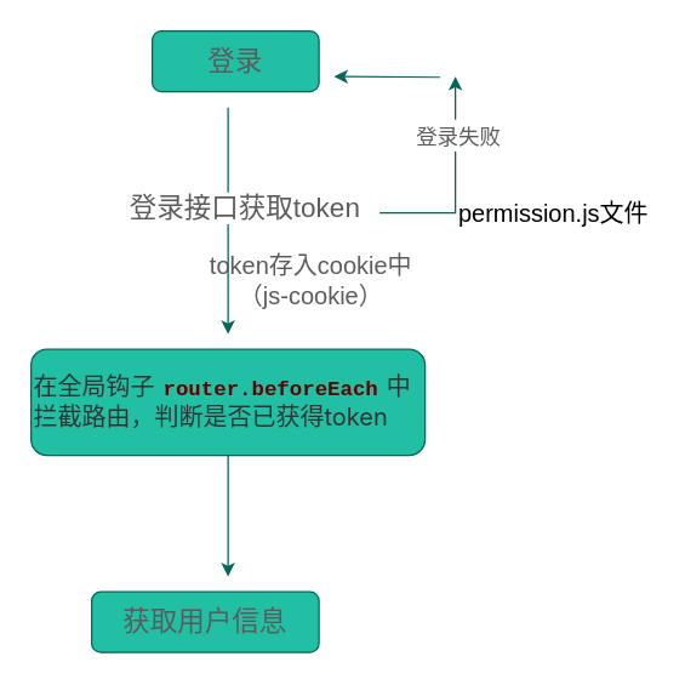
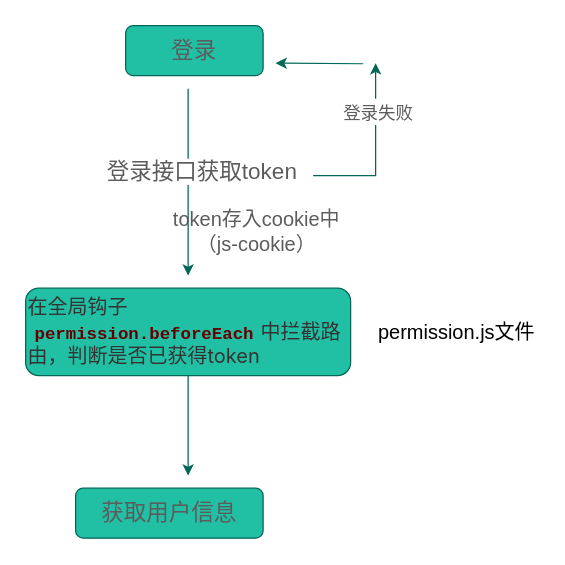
- <mxCell id="12" value="&lt;font color=&quot;#000000&quot;&gt;permission.js文件&lt;/font&gt;" style="text;html=1;strokeColor=none;fillColor=none;align=center;verticalAlign=middle;whiteSpace=wrap;rounded=0;labelBackgroundColor=none;fontSize=16;fontColor=#660000;" vertex="1" parent="1"><mxGeometry x="300" y="125" width="130" height="30" as="geometry" /></mxCell>
+ <mxCell id="12" value="&lt;font color=&quot;#000000&quot;&gt;permission.js文件&lt;/font&gt;" style="text;html=1;strokeColor=none;fillColor=none;align=center;verticalAlign=middle;whiteSpace=wrap;rounded=0;labelBackgroundColor=none;fontSize=16;fontColor=#660000;" vertex="1" parent="1"><mxGeometry x="300" y="250" width="130" height="30" as="geometry" /></mxCell>
- <mxCell id="11" value="&lt;span style=&quot;color: rgb(51, 51, 51); font-family: -apple-system, system-ui, &amp;quot;Segoe UI&amp;quot;, Roboto, Ubuntu, Cantarell, &amp;quot;Noto Sans&amp;quot;, sans-serif, &amp;quot;system-ui&amp;quot;, &amp;quot;Helvetica Neue&amp;quot;, &amp;quot;PingFang SC&amp;quot;, &amp;quot;Hiragino Sans GB&amp;quot;, &amp;quot;Microsoft YaHei&amp;quot;, Arial;&quot;&gt;在全局钩子&lt;/span&gt;&lt;code style=&quot;font-family: Menlo, Monaco, Consolas, &amp;quot;Courier New&amp;quot;, monospace; font-size: 0.87em; word-break: break-word; border-radius: 2px; overflow-x: auto; padding: 0.065em 0.4em;&quot;&gt;&lt;font color=&quot;#660000&quot;&gt;&lt;b&gt;router.beforeEach&lt;/b&gt;&lt;/font&gt;&lt;/code&gt;&lt;span style=&quot;color: rgb(51, 51, 51); font-family: -apple-system, system-ui, &amp;quot;Segoe UI&amp;quot;, Roboto, Ubuntu, Cantarell, &amp;quot;Noto Sans&amp;quot;, sans-serif, &amp;quot;system-ui&amp;quot;, &amp;quot;Helvetica Neue&amp;quot;, &amp;quot;PingFang SC&amp;quot;, &amp;quot;Hiragino Sans GB&amp;quot;, &amp;quot;Microsoft YaHei&amp;quot;, Arial;&quot;&gt;中拦截路由，判断是否已获得token&lt;/span&gt;" style="rounded=1;whiteSpace=wrap;html=1;fontSize=16;fontColor=#5C5C5C;strokeColor=#006658;fillColor=#21C0A5;align=left;" vertex="1" parent="1"><mxGeometry x="20" y="230" width="260" height="70" as="geometry" /></mxCell>
+ <mxCell id="11" value="&lt;span style=&quot;color: rgb(51, 51, 51); font-family: -apple-system, system-ui, &amp;quot;Segoe UI&amp;quot;, Roboto, Ubuntu, Cantarell, &amp;quot;Noto Sans&amp;quot;, sans-serif, &amp;quot;system-ui&amp;quot;, &amp;quot;Helvetica Neue&amp;quot;, &amp;quot;PingFang SC&amp;quot;, &amp;quot;Hiragino Sans GB&amp;quot;, &amp;quot;Microsoft YaHei&amp;quot;, Arial;&quot;&gt;在全局钩子&lt;/span&gt;&lt;code style=&quot;font-family: Menlo, Monaco, Consolas, &amp;quot;Courier New&amp;quot;, monospace; font-size: 0.87em; word-break: break-word; border-radius: 2px; overflow-x: auto; padding: 0.065em 0.4em;&quot;&gt;&lt;font color=&quot;#660000&quot;&gt;&lt;b&gt;permission.beforeEach&lt;/b&gt;&lt;/font&gt;&lt;/code&gt;&lt;span style=&quot;color: rgb(51, 51, 51); font-family: -apple-system, system-ui, &amp;quot;Segoe UI&amp;quot;, Roboto, Ubuntu, Cantarell, &amp;quot;Noto Sans&amp;quot;, sans-serif, &amp;quot;system-ui&amp;quot;, &amp;quot;Helvetica Neue&amp;quot;, &amp;quot;PingFang SC&amp;quot;, &amp;quot;Hiragino Sans GB&amp;quot;, &amp;quot;Microsoft YaHei&amp;quot;, Arial;&quot;&gt;中拦截路由，判断是否已获得token&lt;/span&gt;" style="rounded=1;whiteSpace=wrap;html=1;fontSize=16;fontColor=#5C5C5C;strokeColor=#006658;fillColor=#21C0A5;align=left;" vertex="1" parent="1"><mxGeometry x="20" y="230" width="260" height="70" as="geometry" /></mxCell>
